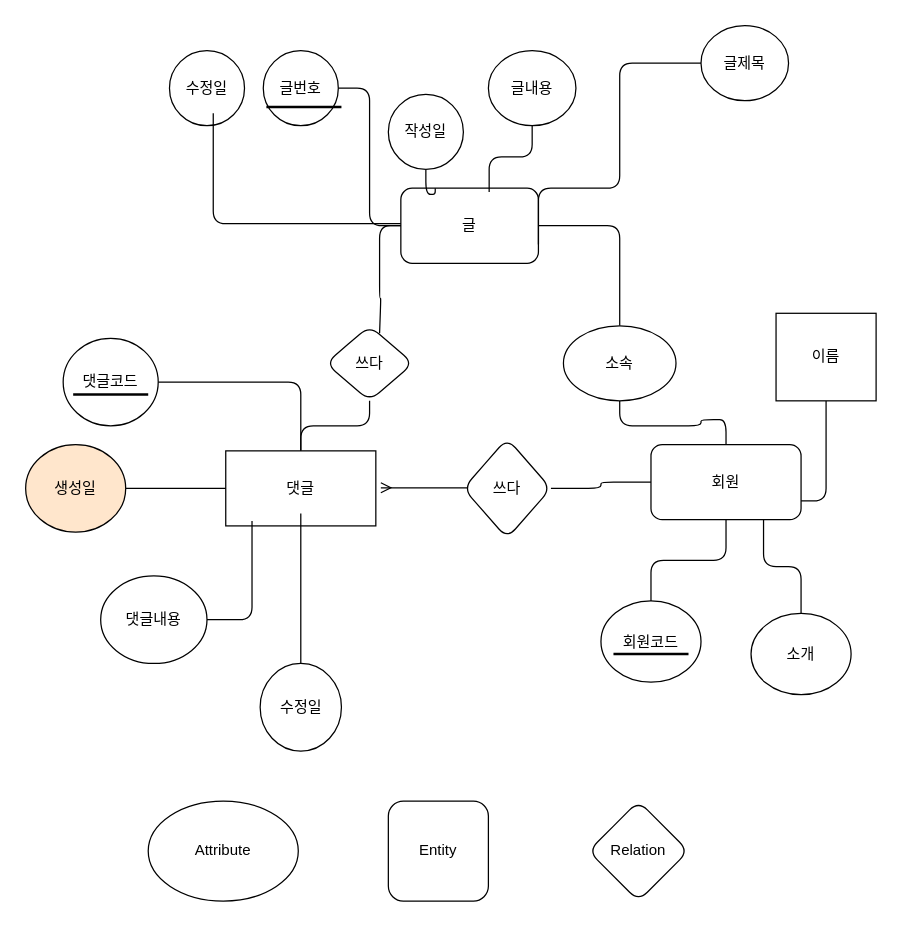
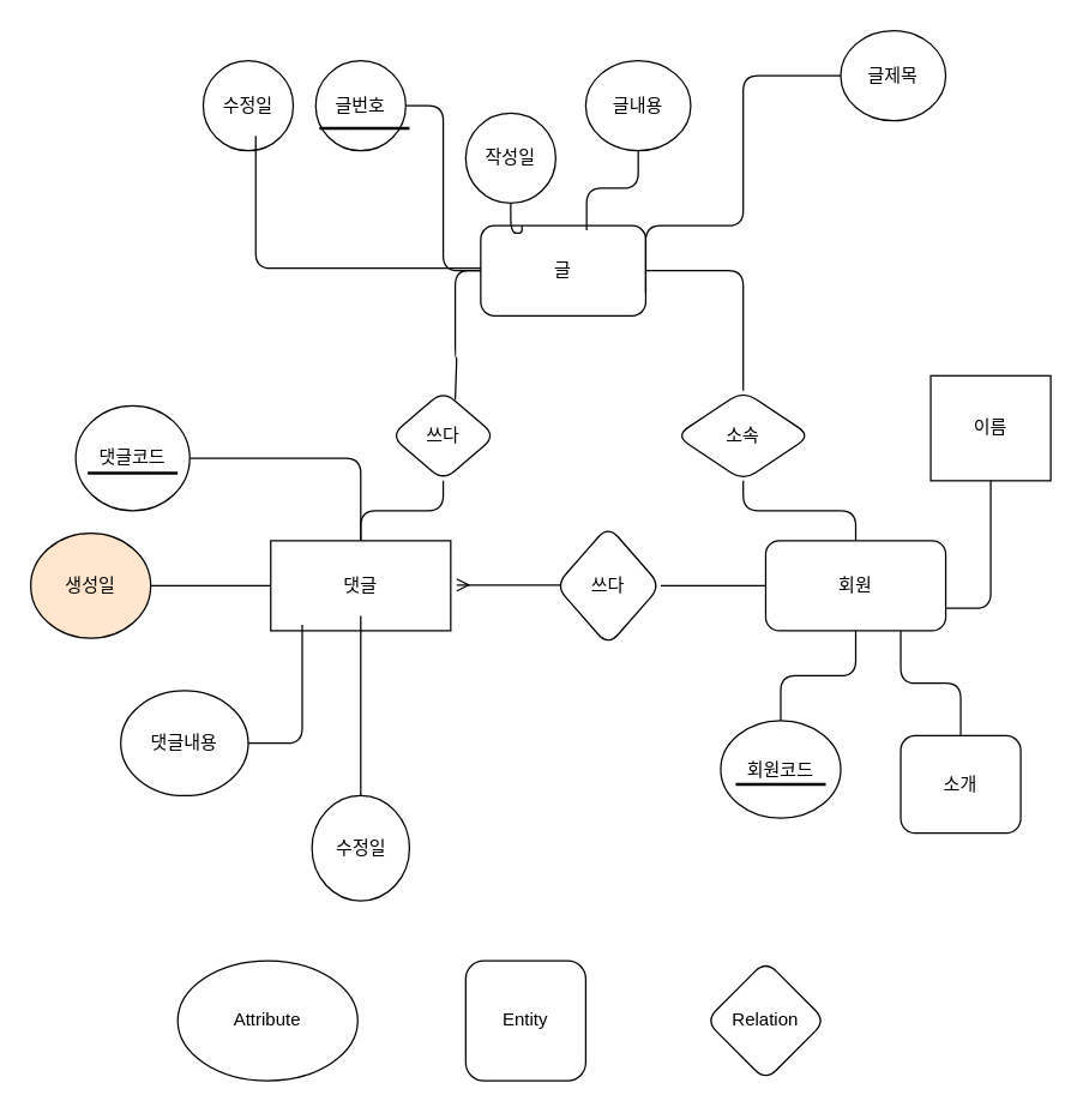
- <mxCell id="35" value="소속" style="ellipse;whiteSpace=wrap;html=1;" parent="1" vertex="1"><mxGeometry x="450" y="260" width="90" height="60" as="geometry" /></mxCell>
+ <mxCell id="35" value="소속" style="rhombus;whiteSpace=wrap;html=1;rounded=1;" parent="1" vertex="1"><mxGeometry x="450" y="260" width="90" height="60" as="geometry" /></mxCell>
- <mxCell id="13" value="회원" style="rounded=1;whiteSpace=wrap;html=1;" parent="1" vertex="1"><mxGeometry x="520" y="355" width="120" height="60" as="geometry" /></mxCell>
+ <mxCell id="13" value="회원" style="rounded=1;whiteSpace=wrap;html=1;" parent="1" vertex="1"><mxGeometry x="510" y="360" width="120" height="60" as="geometry" /></mxCell>
- <mxCell id="20" value="소개" style="ellipse;whiteSpace=wrap;html=1;rounded=1;" parent="1" vertex="1"><mxGeometry x="600" y="490" width="80" height="65" as="geometry" /></mxCell>
+ <mxCell id="20" value="소개" style="whiteSpace=wrap;html=1;rounded=1;" parent="1" vertex="1"><mxGeometry x="600" y="490" width="80" height="65" as="geometry" /></mxCell>
